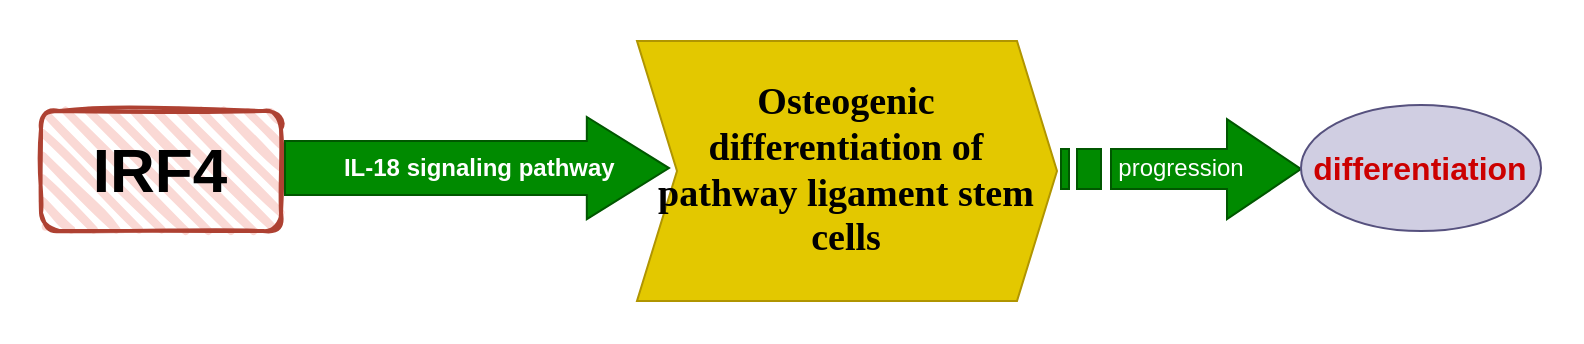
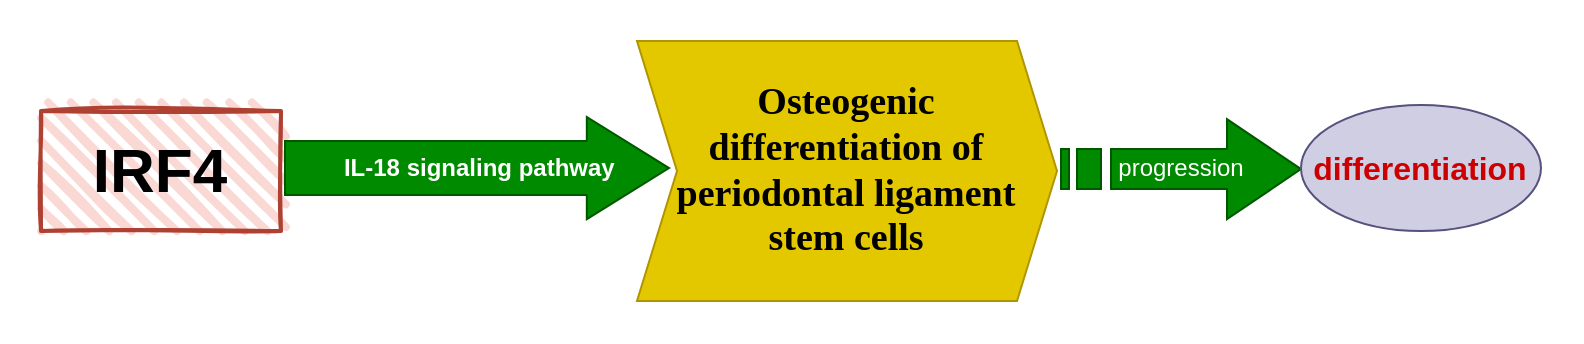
- <mxCell id="2" value="&lt;b&gt;IRF4&lt;/b&gt;" style="rounded=1;whiteSpace=wrap;html=1;strokeWidth=2;fillWeight=4;hachureGap=8;hachureAngle=45;fillColor=#fad9d5;sketch=1;fontStyle=1;fontSize=31;strokeColor=#ae4132;" parent="1" vertex="1"><mxGeometry x="20" y="55" width="120" height="60" as="geometry" /></mxCell>
+ <mxCell id="2" value="&lt;b&gt;IRF4&lt;/b&gt;" style="whiteSpace=wrap;html=1;strokeWidth=2;fillWeight=4;hachureGap=8;hachureAngle=45;fillColor=#fad9d5;sketch=1;fontStyle=1;fontSize=31;strokeColor=#ae4132;rounded=0;" parent="1" vertex="1"><mxGeometry x="20" y="55" width="120" height="60" as="geometry" /></mxCell>
- <mxCell id="6" value="&lt;b style=&quot;border-color: var(--border-color); font-family: &amp;quot;Times New Roman&amp;quot;; font-size: 19px;&quot;&gt;Osteogenic differentiation of pathway ligament stem cells&lt;/b&gt;" style="shape=step;perimeter=stepPerimeter;whiteSpace=wrap;html=1;fixedSize=1;fillColor=#e3c800;fontColor=#000000;strokeColor=#B09500;" vertex="1" parent="1"><mxGeometry x="318" y="20" width="210" height="130" as="geometry" /></mxCell>
+ <mxCell id="6" value="&lt;b style=&quot;border-color: var(--border-color); font-family: &amp;quot;Times New Roman&amp;quot;; font-size: 19px;&quot;&gt;Osteogenic differentiation of periodontal ligament stem cells&lt;/b&gt;" style="shape=step;perimeter=stepPerimeter;whiteSpace=wrap;html=1;fixedSize=1;fillColor=#e3c800;fontColor=#000000;strokeColor=#B09500;" vertex="1" parent="1"><mxGeometry x="318" y="20" width="210" height="130" as="geometry" /></mxCell>
